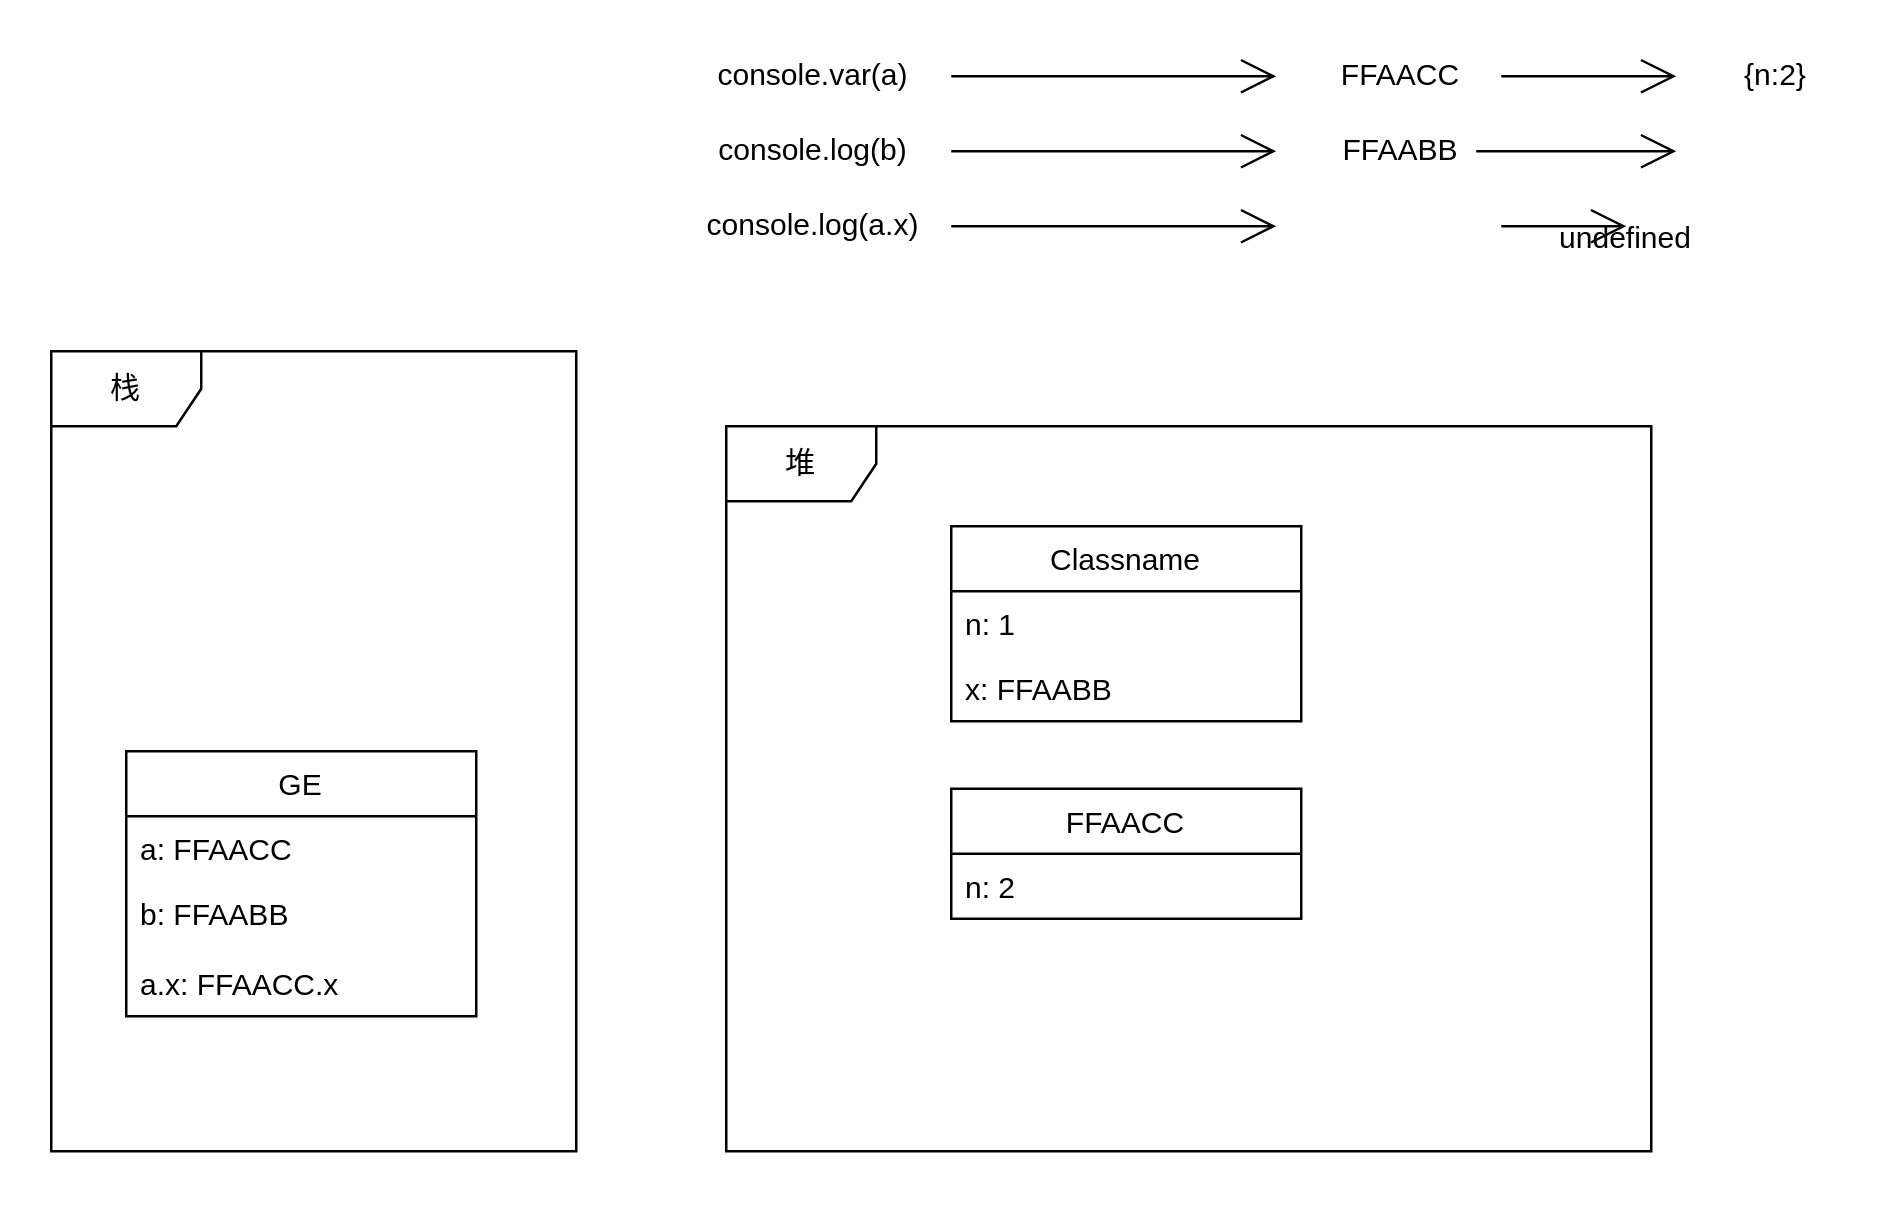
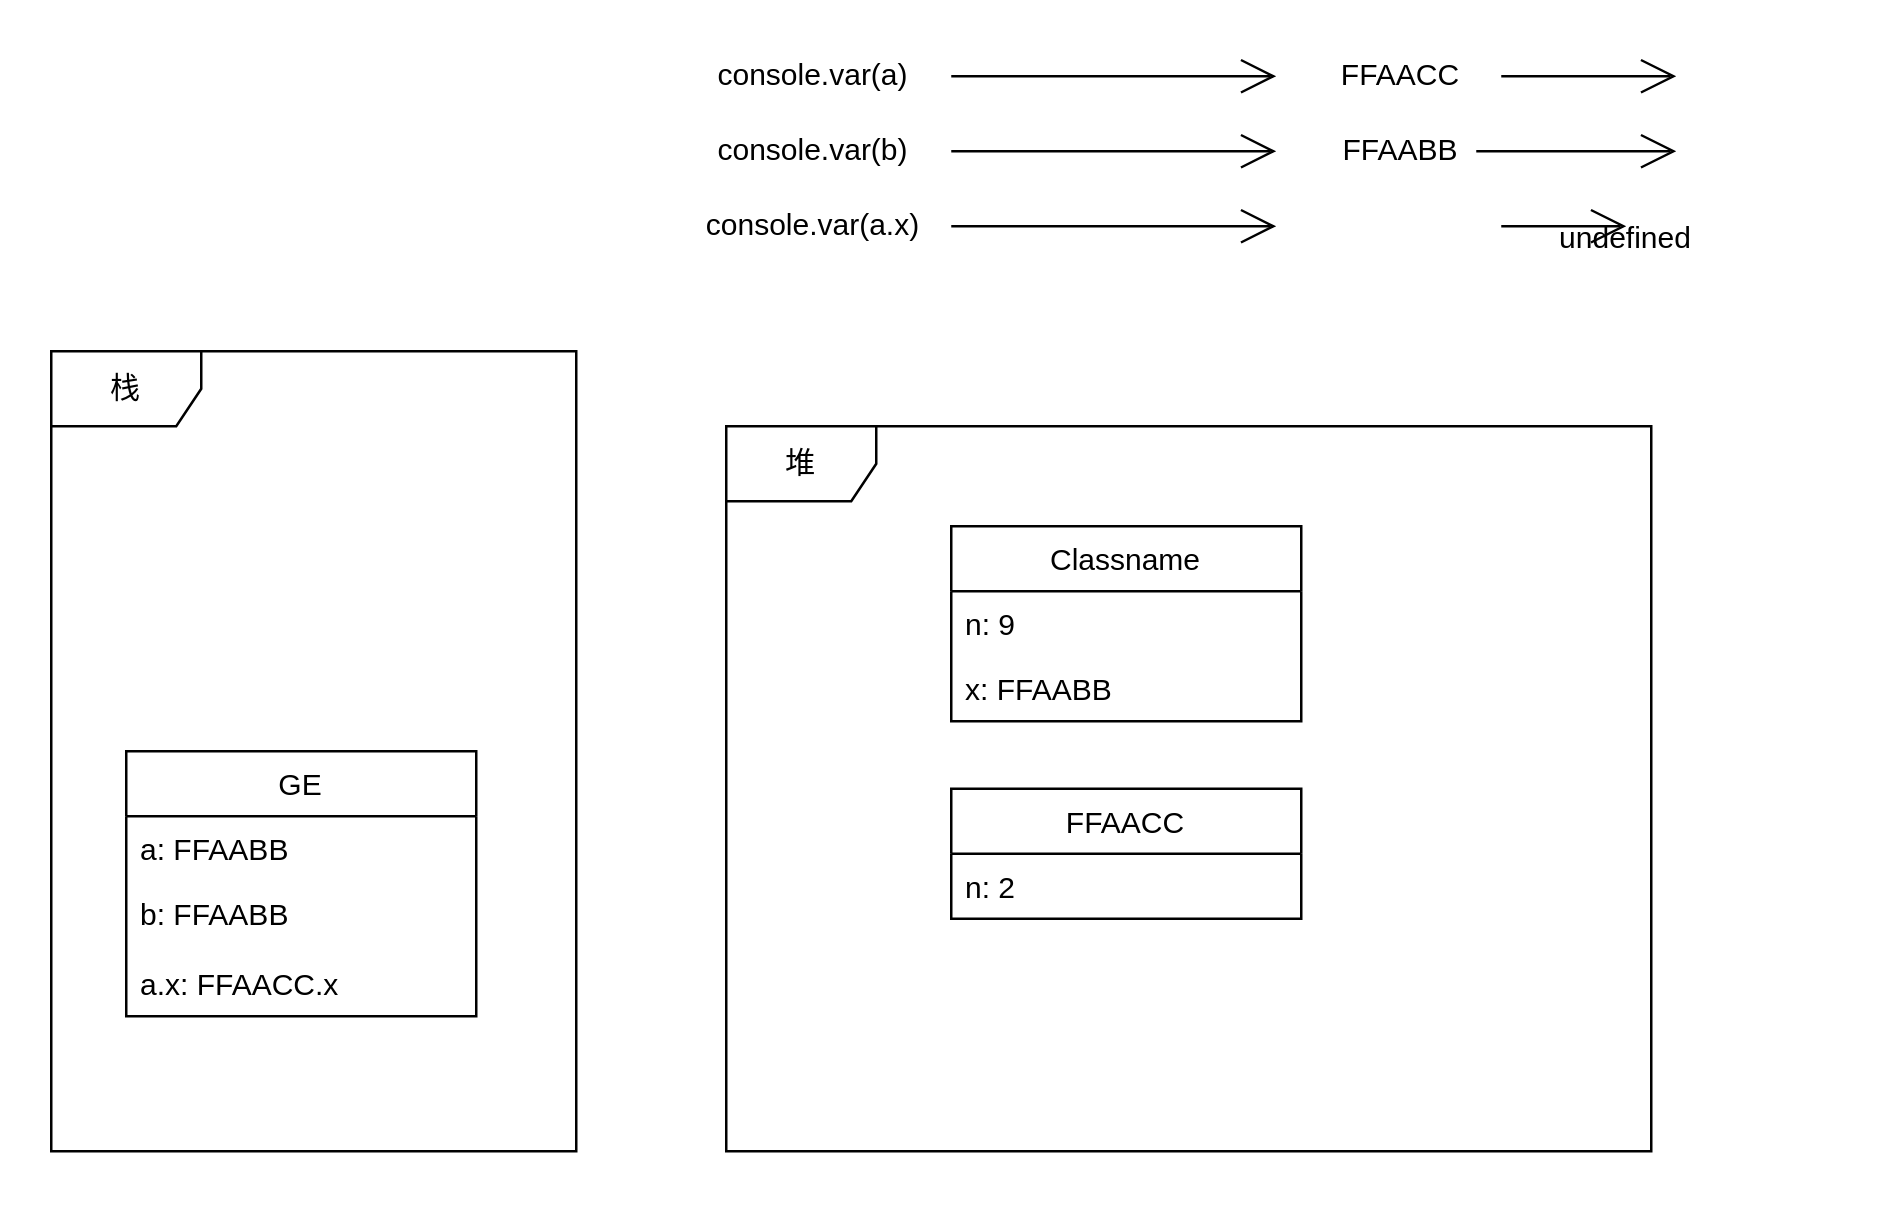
- <mxCell id="21" value="{n:2}" style="text;html=1;strokeColor=none;fillColor=none;align=center;verticalAlign=middle;whiteSpace=wrap;rounded=0;" vertex="1" parent="1"><mxGeometry x="690" y="20" width="40" height="20" as="geometry" /></mxCell>
- <mxCell id="5" value="console.log(b)" style="text;html=1;strokeColor=none;fillColor=none;align=center;verticalAlign=middle;whiteSpace=wrap;rounded=0;" vertex="1" parent="1"><mxGeometry x="280" y="50" width="90" height="20" as="geometry" /></mxCell>
+ <mxCell id="5" value="console.var(b)" style="text;html=1;strokeColor=none;fillColor=none;align=center;verticalAlign=middle;whiteSpace=wrap;rounded=0;" vertex="1" parent="1"><mxGeometry x="280" y="50" width="90" height="20" as="geometry" /></mxCell>
- <mxCell id="6" value="console.log(a.x)" style="text;html=1;strokeColor=none;fillColor=none;align=center;verticalAlign=middle;whiteSpace=wrap;rounded=0;" vertex="1" parent="1"><mxGeometry x="280" y="80" width="90" height="20" as="geometry" /></mxCell>
+ <mxCell id="6" value="console.var(a.x)" style="text;html=1;strokeColor=none;fillColor=none;align=center;verticalAlign=middle;whiteSpace=wrap;rounded=0;" vertex="1" parent="1"><mxGeometry x="280" y="80" width="90" height="20" as="geometry" /></mxCell>
- <mxCell id="17" value="n: 1" style="text;strokeColor=none;fillColor=none;align=left;verticalAlign=top;spacingLeft=4;spacingRight=4;overflow=hidden;rotatable=0;points=[[0,0.5],[1,0.5]];portConstraint=eastwest;" vertex="1" parent="16"><mxGeometry y="26" width="140" height="26" as="geometry" /></mxCell>
+ <mxCell id="17" value="n: 9" style="text;strokeColor=none;fillColor=none;align=left;verticalAlign=top;spacingLeft=4;spacingRight=4;overflow=hidden;rotatable=0;points=[[0,0.5],[1,0.5]];portConstraint=eastwest;" vertex="1" parent="16"><mxGeometry y="26" width="140" height="26" as="geometry" /></mxCell>
- <mxCell id="11" value="a: FFAACC" style="text;strokeColor=none;fillColor=none;align=left;verticalAlign=top;spacingLeft=4;spacingRight=4;overflow=hidden;rotatable=0;points=[[0,0.5],[1,0.5]];portConstraint=eastwest;" vertex="1" parent="10"><mxGeometry y="26" width="140" height="26" as="geometry" /></mxCell>
+ <mxCell id="11" value="a: FFAABB" style="text;strokeColor=none;fillColor=none;align=left;verticalAlign=top;spacingLeft=4;spacingRight=4;overflow=hidden;rotatable=0;points=[[0,0.5],[1,0.5]];portConstraint=eastwest;" vertex="1" parent="10"><mxGeometry y="26" width="140" height="26" as="geometry" /></mxCell>
